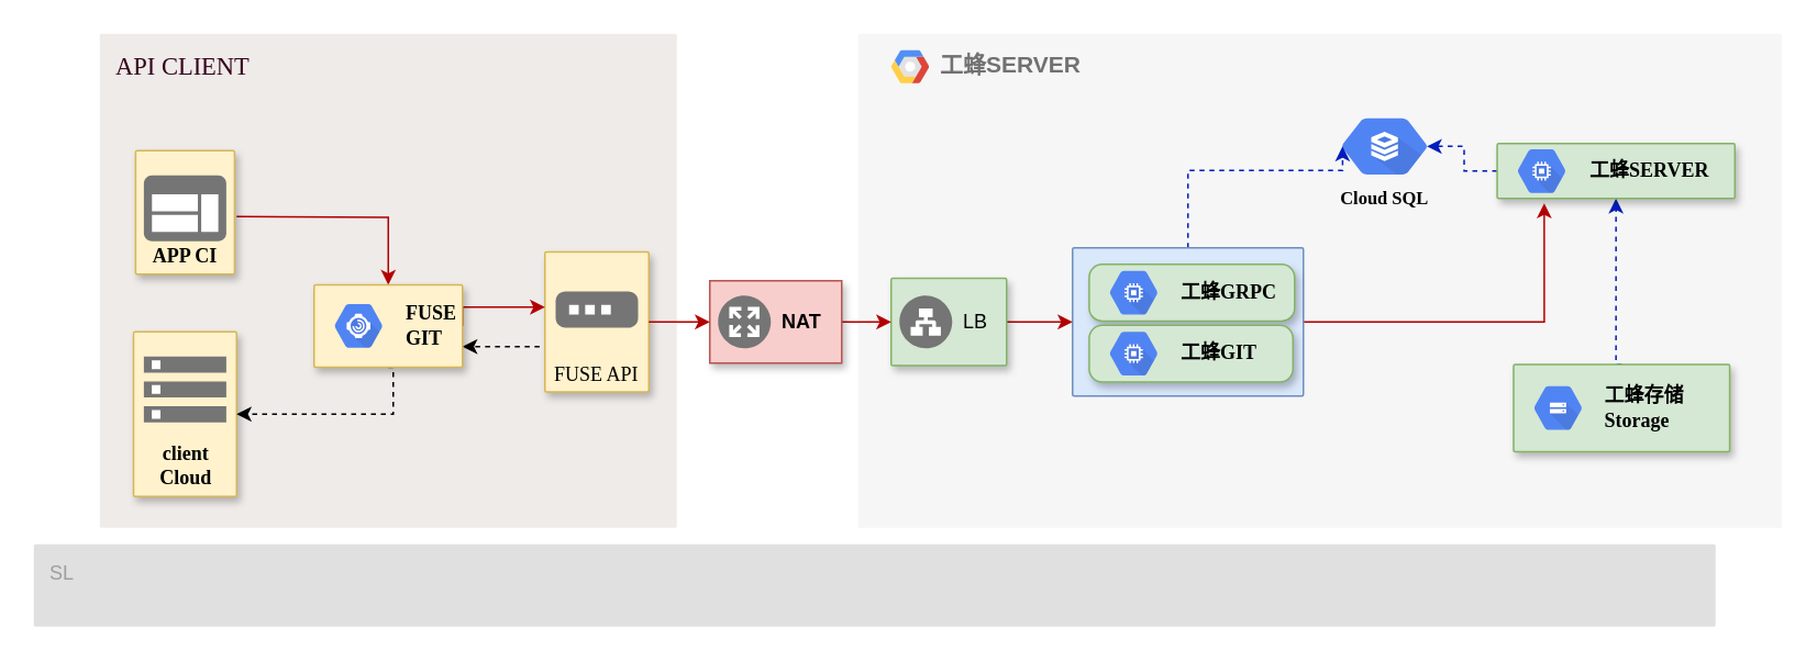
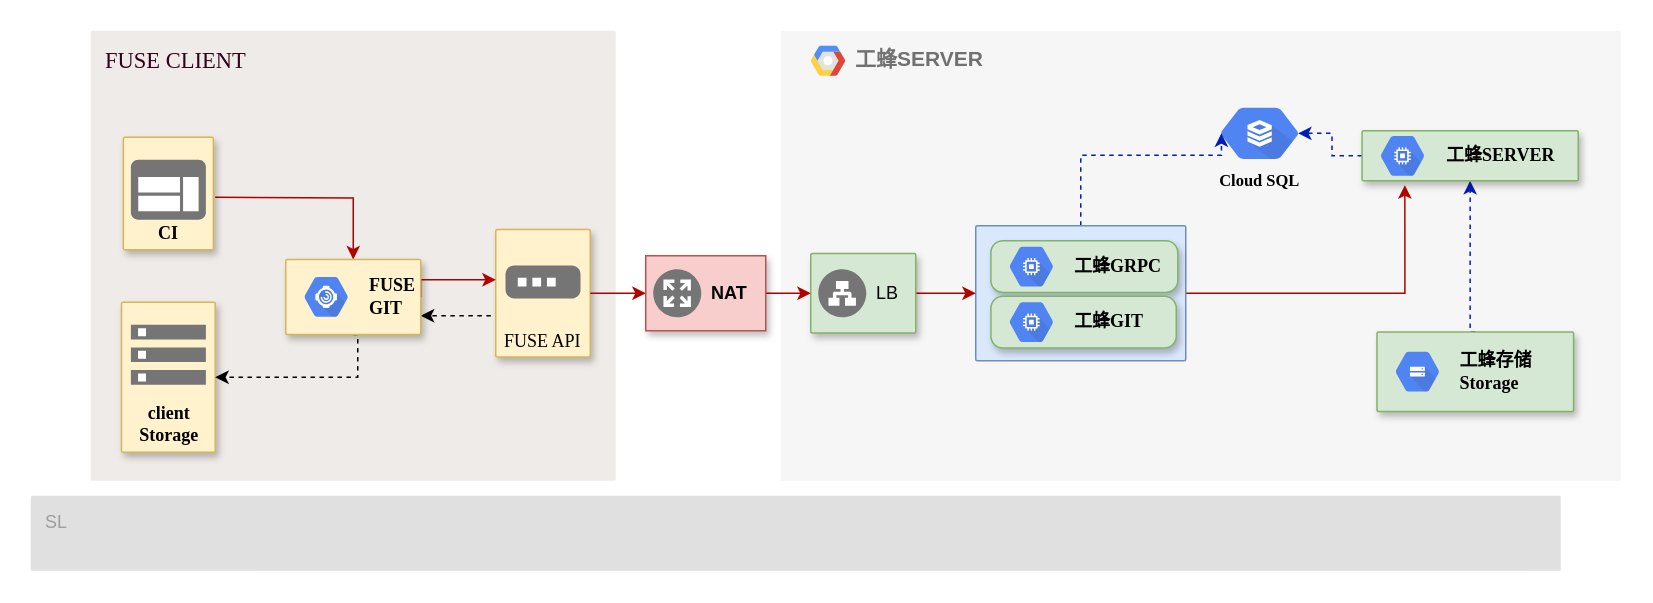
- <mxCell id="13" value="&lt;font face=&quot;Lucida Console&quot; style=&quot;font-size: 15px&quot; color=&quot;#33001a&quot;&gt;API CLIENT&lt;/font&gt;" style="rounded=1;absoluteArcSize=1;arcSize=2;html=1;strokeColor=none;gradientColor=none;shadow=0;dashed=0;strokeColor=none;fontSize=12;fontColor=#9E9E9E;align=left;verticalAlign=top;spacing=10;spacingTop=-4;fillColor=#EFEBE9;whiteSpace=wrap;" parent="1" vertex="1"><mxGeometry x="60" y="20" width="350" height="300" as="geometry" /></mxCell>
+ <mxCell id="13" value="&lt;font face=&quot;Lucida Console&quot; style=&quot;font-size: 15px&quot; color=&quot;#33001a&quot;&gt;FUSE CLIENT&lt;/font&gt;" style="rounded=1;absoluteArcSize=1;arcSize=2;html=1;strokeColor=none;gradientColor=none;shadow=0;dashed=0;strokeColor=none;fontSize=12;fontColor=#9E9E9E;align=left;verticalAlign=top;spacing=10;spacingTop=-4;fillColor=#EFEBE9;whiteSpace=wrap;" parent="1" vertex="1"><mxGeometry x="60" y="20" width="350" height="300" as="geometry" /></mxCell>
- <mxCell id="37" value="APP CI" style="strokeColor=#d6b656;shadow=1;strokeWidth=1;rounded=1;absoluteArcSize=1;arcSize=2;labelPosition=center;verticalLabelPosition=middle;align=center;verticalAlign=bottom;spacingLeft=0;fontSize=12;whiteSpace=wrap;spacingBottom=2;fillColor=#fff2cc;fontStyle=1;fontFamily=Lucida Console;" vertex="1" parent="1"><mxGeometry x="81.75" y="91" width="60" height="75" as="geometry" /></mxCell>
+ <mxCell id="37" value="CLIENT CI" style="strokeColor=#d6b656;shadow=1;strokeWidth=1;rounded=1;absoluteArcSize=1;arcSize=2;labelPosition=center;verticalLabelPosition=middle;align=center;verticalAlign=bottom;spacingLeft=0;fontSize=12;whiteSpace=wrap;spacingBottom=2;fillColor=#fff2cc;fontStyle=1;fontFamily=Lucida Console;" vertex="1" parent="1"><mxGeometry x="81.75" y="91" width="60" height="75" as="geometry" /></mxCell>
- <mxCell id="15" value="&lt;b&gt;&lt;font face=&quot;Lucida Console&quot; color=&quot;#000000&quot;&gt;client&lt;br&gt;Cloud&lt;/font&gt;&lt;/b&gt;" style="strokeColor=#d6b656;fillColor=#fff2cc;shadow=1;strokeWidth=1;rounded=1;absoluteArcSize=1;arcSize=2;labelPosition=center;verticalLabelPosition=middle;align=center;verticalAlign=bottom;spacingLeft=0;fontSize=12;whiteSpace=wrap;spacingBottom=2;html=1;" parent="1" vertex="1"><mxGeometry x="80.5" y="201" width="62.5" height="100" as="geometry" /></mxCell>
+ <mxCell id="15" value="&lt;b&gt;&lt;font face=&quot;Lucida Console&quot; color=&quot;#000000&quot;&gt;client&lt;br&gt;Storage&lt;/font&gt;&lt;/b&gt;" style="strokeColor=#d6b656;fillColor=#fff2cc;shadow=1;strokeWidth=1;rounded=1;absoluteArcSize=1;arcSize=2;labelPosition=center;verticalLabelPosition=middle;align=center;verticalAlign=bottom;spacingLeft=0;fontSize=12;whiteSpace=wrap;spacingBottom=2;html=1;" parent="1" vertex="1"><mxGeometry x="80.5" y="201" width="62.5" height="100" as="geometry" /></mxCell>
